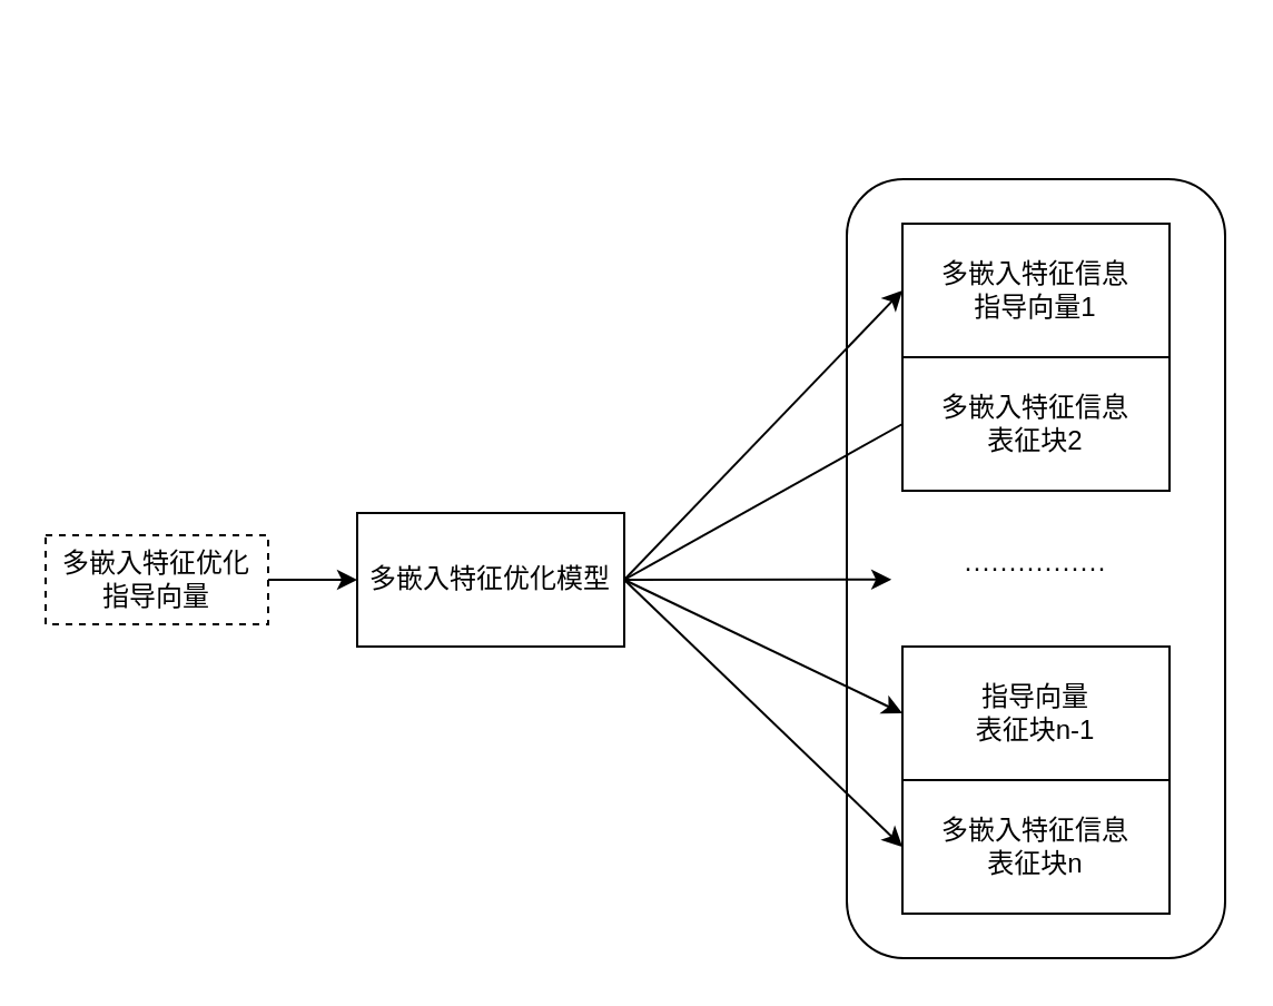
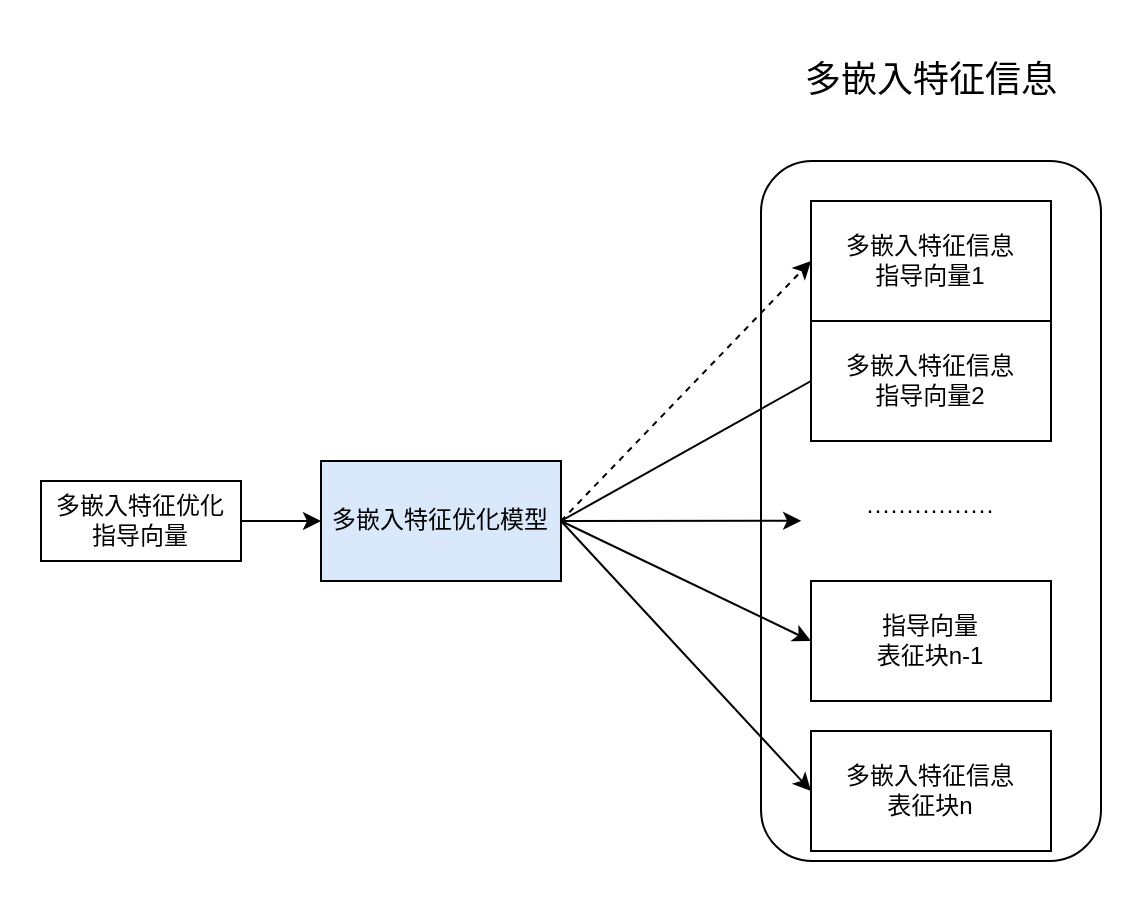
+ <mxCell id="5" value="&lt;font style=&quot;font-size: 18px;&quot;&gt;多嵌入特征&lt;/font&gt;&lt;span style=&quot;font-size: 18px; background-color: initial;&quot;&gt;信息&lt;/span&gt;" style="text;html=1;align=center;verticalAlign=middle;resizable=0;points=[];autosize=1;strokeColor=none;fillColor=none;" parent="1" vertex="1"><mxGeometry x="390" y="20" width="150" height="40" as="geometry" /></mxCell>
- <mxCell id="8" value="多嵌入特征信息&lt;div&gt;表征块2&lt;/div&gt;" style="rounded=0;whiteSpace=wrap;html=1;" parent="1" vertex="1"><mxGeometry x="405" y="160" width="120" height="60" as="geometry" /></mxCell>
+ <mxCell id="8" value="多嵌入特征信息&lt;div&gt;指导向量2&lt;/div&gt;" style="rounded=0;whiteSpace=wrap;html=1;" parent="1" vertex="1"><mxGeometry x="405" y="160" width="120" height="60" as="geometry" /></mxCell>
- <mxCell id="11" value="" style="endArrow=classic;html=1;rounded=0;exitX=1;exitY=0.5;exitDx=0;exitDy=0;entryX=0;entryY=0.5;entryDx=0;entryDy=0;" parent="1" source="4" target="7" edge="1"><mxGeometry width="50" height="50" relative="1" as="geometry"><mxPoint x="350" y="180" as="sourcePoint" /><mxPoint x="400" y="130" as="targetPoint" /></mxGeometry></mxCell>
+ <mxCell id="11" value="" style="endArrow=classic;html=1;rounded=0;exitX=1;exitY=0.5;exitDx=0;exitDy=0;entryX=0;entryY=0.5;entryDx=0;entryDy=0;dashed=1;" parent="1" source="4" target="7" edge="1"><mxGeometry width="50" height="50" relative="1" as="geometry"><mxPoint x="350" y="180" as="sourcePoint" /><mxPoint x="400" y="130" as="targetPoint" /></mxGeometry></mxCell>
- <mxCell id="3" value="多嵌入特征优化&lt;div&gt;指导向量&lt;/div&gt;" style="rounded=0;whiteSpace=wrap;html=1;dashed=1;" parent="1" vertex="1"><mxGeometry x="20" y="240" width="100" height="40" as="geometry" /></mxCell>
+ <mxCell id="3" value="多嵌入特征优化&lt;div&gt;指导向量&lt;/div&gt;" style="rounded=0;whiteSpace=wrap;html=1;" parent="1" vertex="1"><mxGeometry x="20" y="240" width="100" height="40" as="geometry" /></mxCell>
- <mxCell id="4" value="多嵌入特征优化模型" style="rounded=0;whiteSpace=wrap;html=1;" parent="1" vertex="1"><mxGeometry x="160" y="230" width="120" height="60" as="geometry" /></mxCell>
+ <mxCell id="4" value="多嵌入特征优化模型" style="rounded=0;whiteSpace=wrap;html=1;fillColor=#dae8fc;" parent="1" vertex="1"><mxGeometry x="160" y="230" width="120" height="60" as="geometry" /></mxCell>
- <mxCell id="9" value="多嵌入特征信息&lt;div&gt;表征块n&lt;/div&gt;" style="rounded=0;whiteSpace=wrap;html=1;" parent="1" vertex="1"><mxGeometry x="405" y="350" width="120" height="60" as="geometry" /></mxCell>
+ <mxCell id="9" value="多嵌入特征信息&lt;div&gt;表征块n&lt;/div&gt;" style="rounded=0;whiteSpace=wrap;html=1;" parent="1" vertex="1"><mxGeometry x="405" y="365" width="120" height="60" as="geometry" /></mxCell>
